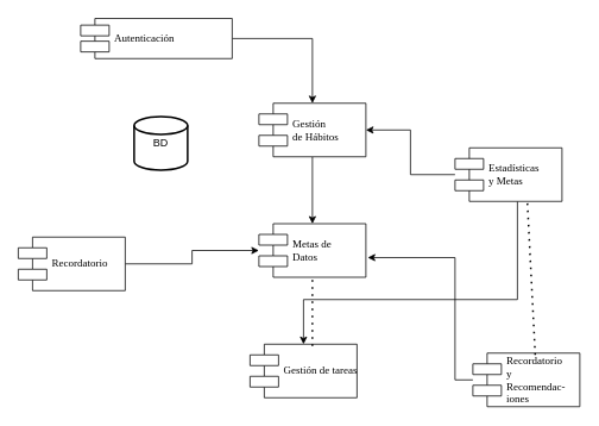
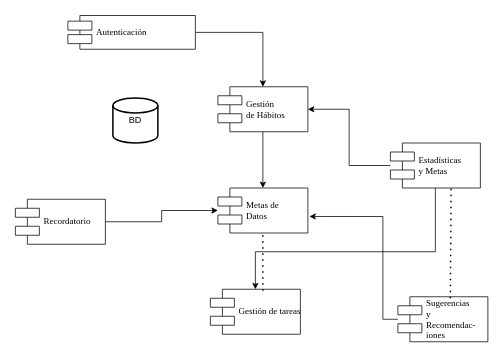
- <mxCell id="13" value="Estadísticas&lt;br&gt;y Metas" style="shape=component;align=left;spacingLeft=36;rounded=0;shadow=0;comic=0;labelBackgroundColor=none;strokeWidth=1;fontFamily=Verdana;fontSize=12;html=1;" vertex="1" parent="1"><mxGeometry x="510" y="165" width="120" height="60" as="geometry" /></mxCell>
+ <mxCell id="13" value="Estadísticas&lt;br&gt;y Metas" style="shape=component;align=left;spacingLeft=36;rounded=0;shadow=0;comic=0;labelBackgroundColor=none;strokeWidth=1;fontFamily=Verdana;fontSize=12;html=1;" vertex="1" parent="1"><mxGeometry x="520" y="190" width="120" height="60" as="geometry" /></mxCell>
- <mxCell id="6" value="Recordatorio&amp;nbsp;&lt;br&gt;y&lt;br&gt;Recomendac-&lt;br&gt;iones" style="shape=component;align=left;spacingLeft=36;rounded=0;shadow=0;comic=0;labelBackgroundColor=none;strokeWidth=1;fontFamily=Verdana;fontSize=12;html=1;" vertex="1" parent="1"><mxGeometry x="530" y="395" width="120" height="60" as="geometry" /></mxCell>
+ <mxCell id="6" value="Sugerencias&amp;nbsp;&lt;br&gt;y&lt;br&gt;Recomendac-&lt;br&gt;iones" style="shape=component;align=left;spacingLeft=36;rounded=0;shadow=0;comic=0;labelBackgroundColor=none;strokeWidth=1;fontFamily=Verdana;fontSize=12;html=1;" vertex="1" parent="1"><mxGeometry x="530" y="395" width="120" height="60" as="geometry" /></mxCell>
